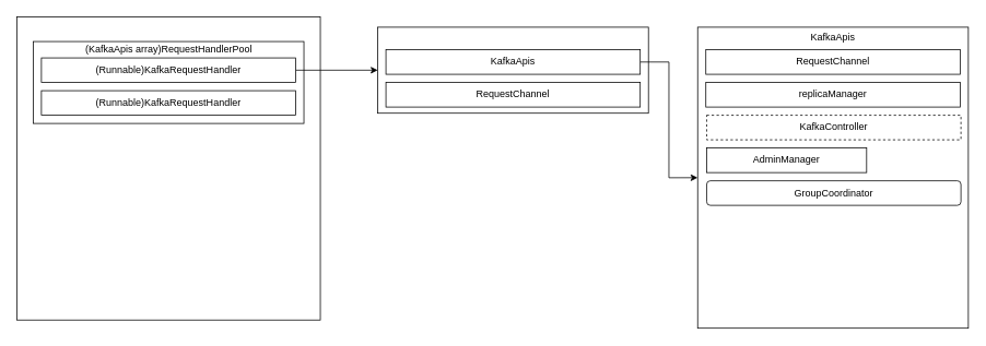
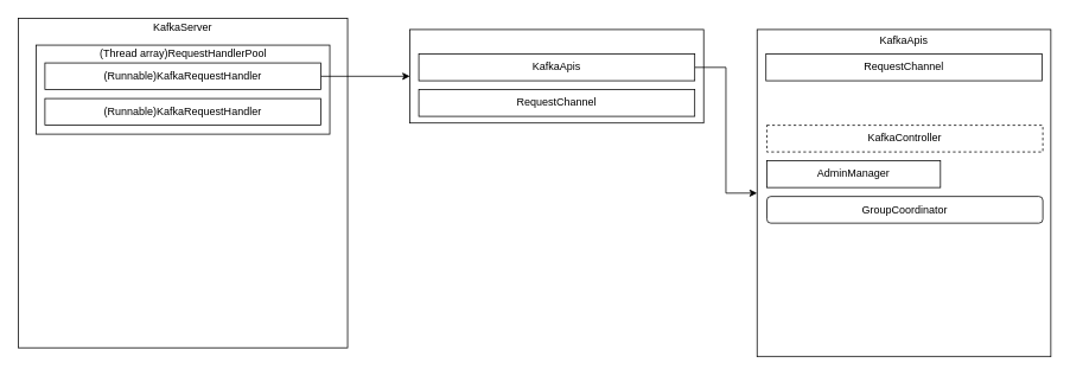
+ <mxCell id="3" value="KafkaServer" style="text;html=1;strokeColor=none;fillColor=none;align=center;verticalAlign=middle;whiteSpace=wrap;rounded=0;" vertex="1" parent="1"><mxGeometry x="185" y="20" width="40" height="20" as="geometry" /></mxCell>
- <mxCell id="5" value="(KafkaApis array)RequestHandlerPool" style="text;html=1;strokeColor=none;fillColor=none;align=center;verticalAlign=middle;whiteSpace=wrap;rounded=0;" vertex="1" parent="1"><mxGeometry x="67.5" y="50" width="275" height="20" as="geometry" /></mxCell>
+ <mxCell id="5" value="(Thread array)RequestHandlerPool" style="text;html=1;strokeColor=none;fillColor=none;align=center;verticalAlign=middle;whiteSpace=wrap;rounded=0;" vertex="1" parent="1"><mxGeometry x="67.5" y="50" width="275" height="20" as="geometry" /></mxCell>
- <mxCell id="15" value="replicaManager" style="rounded=0;whiteSpace=wrap;html=1;" vertex="1" parent="1"><mxGeometry x="860" y="100" width="310" height="30" as="geometry" /></mxCell>
